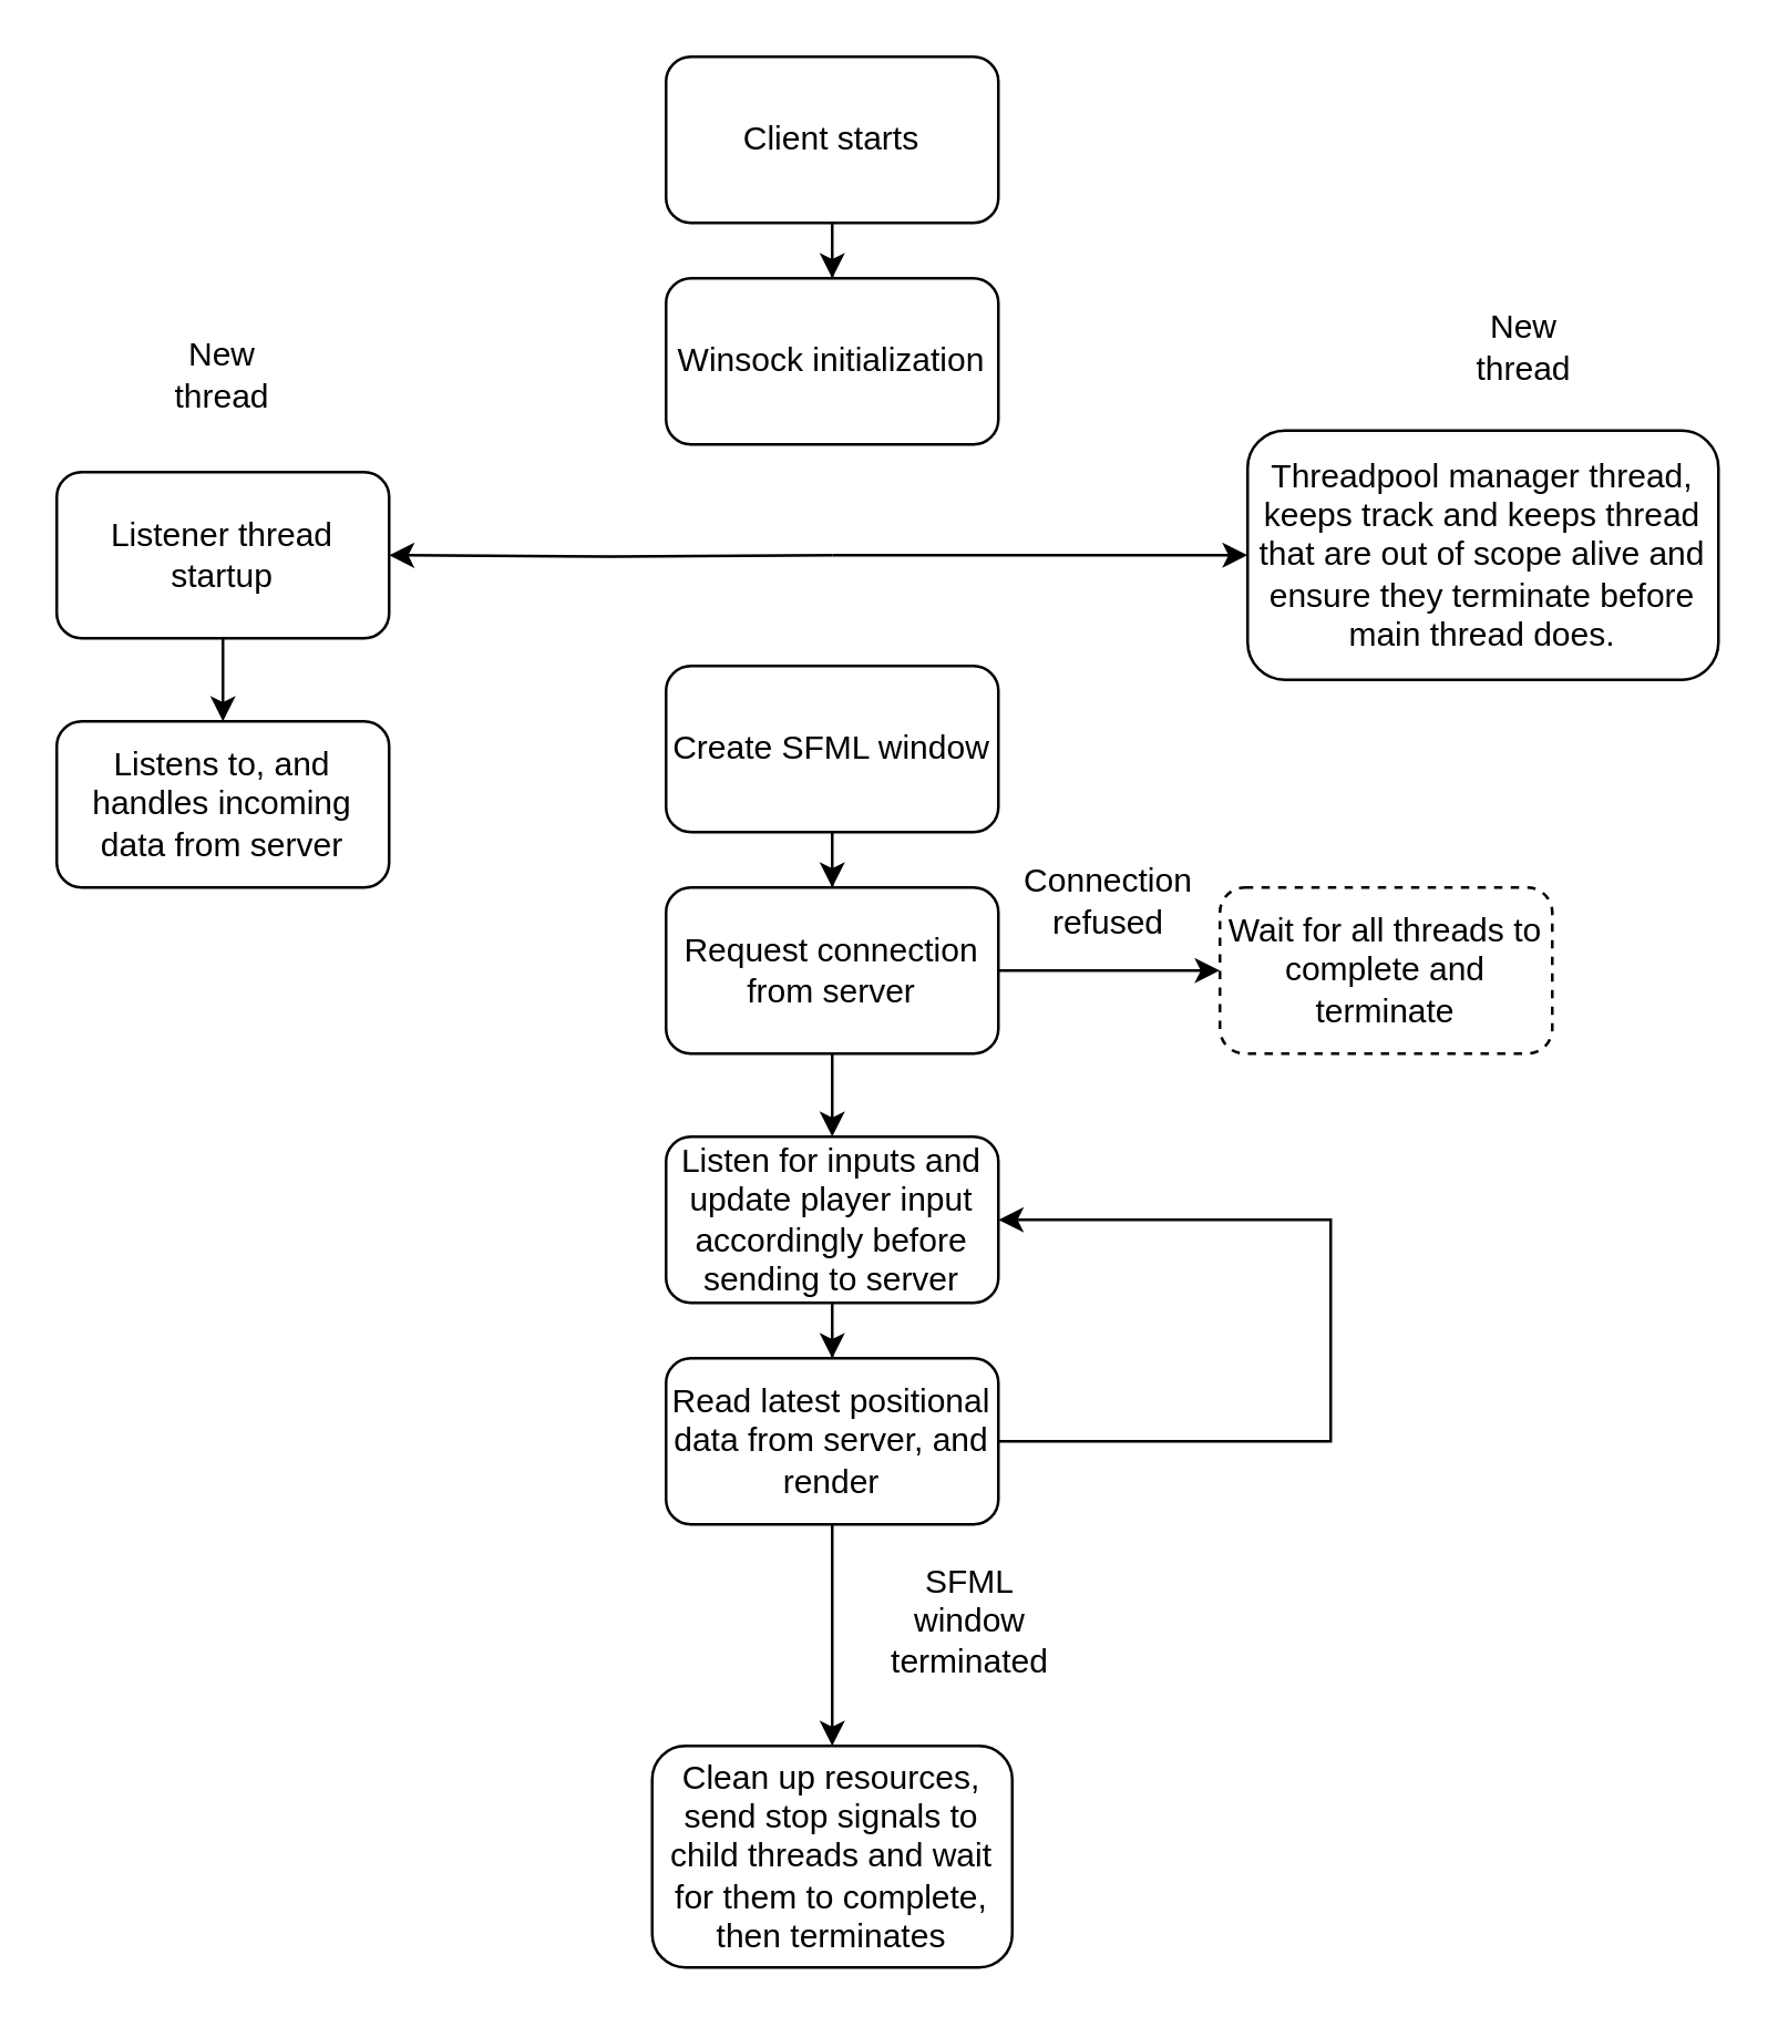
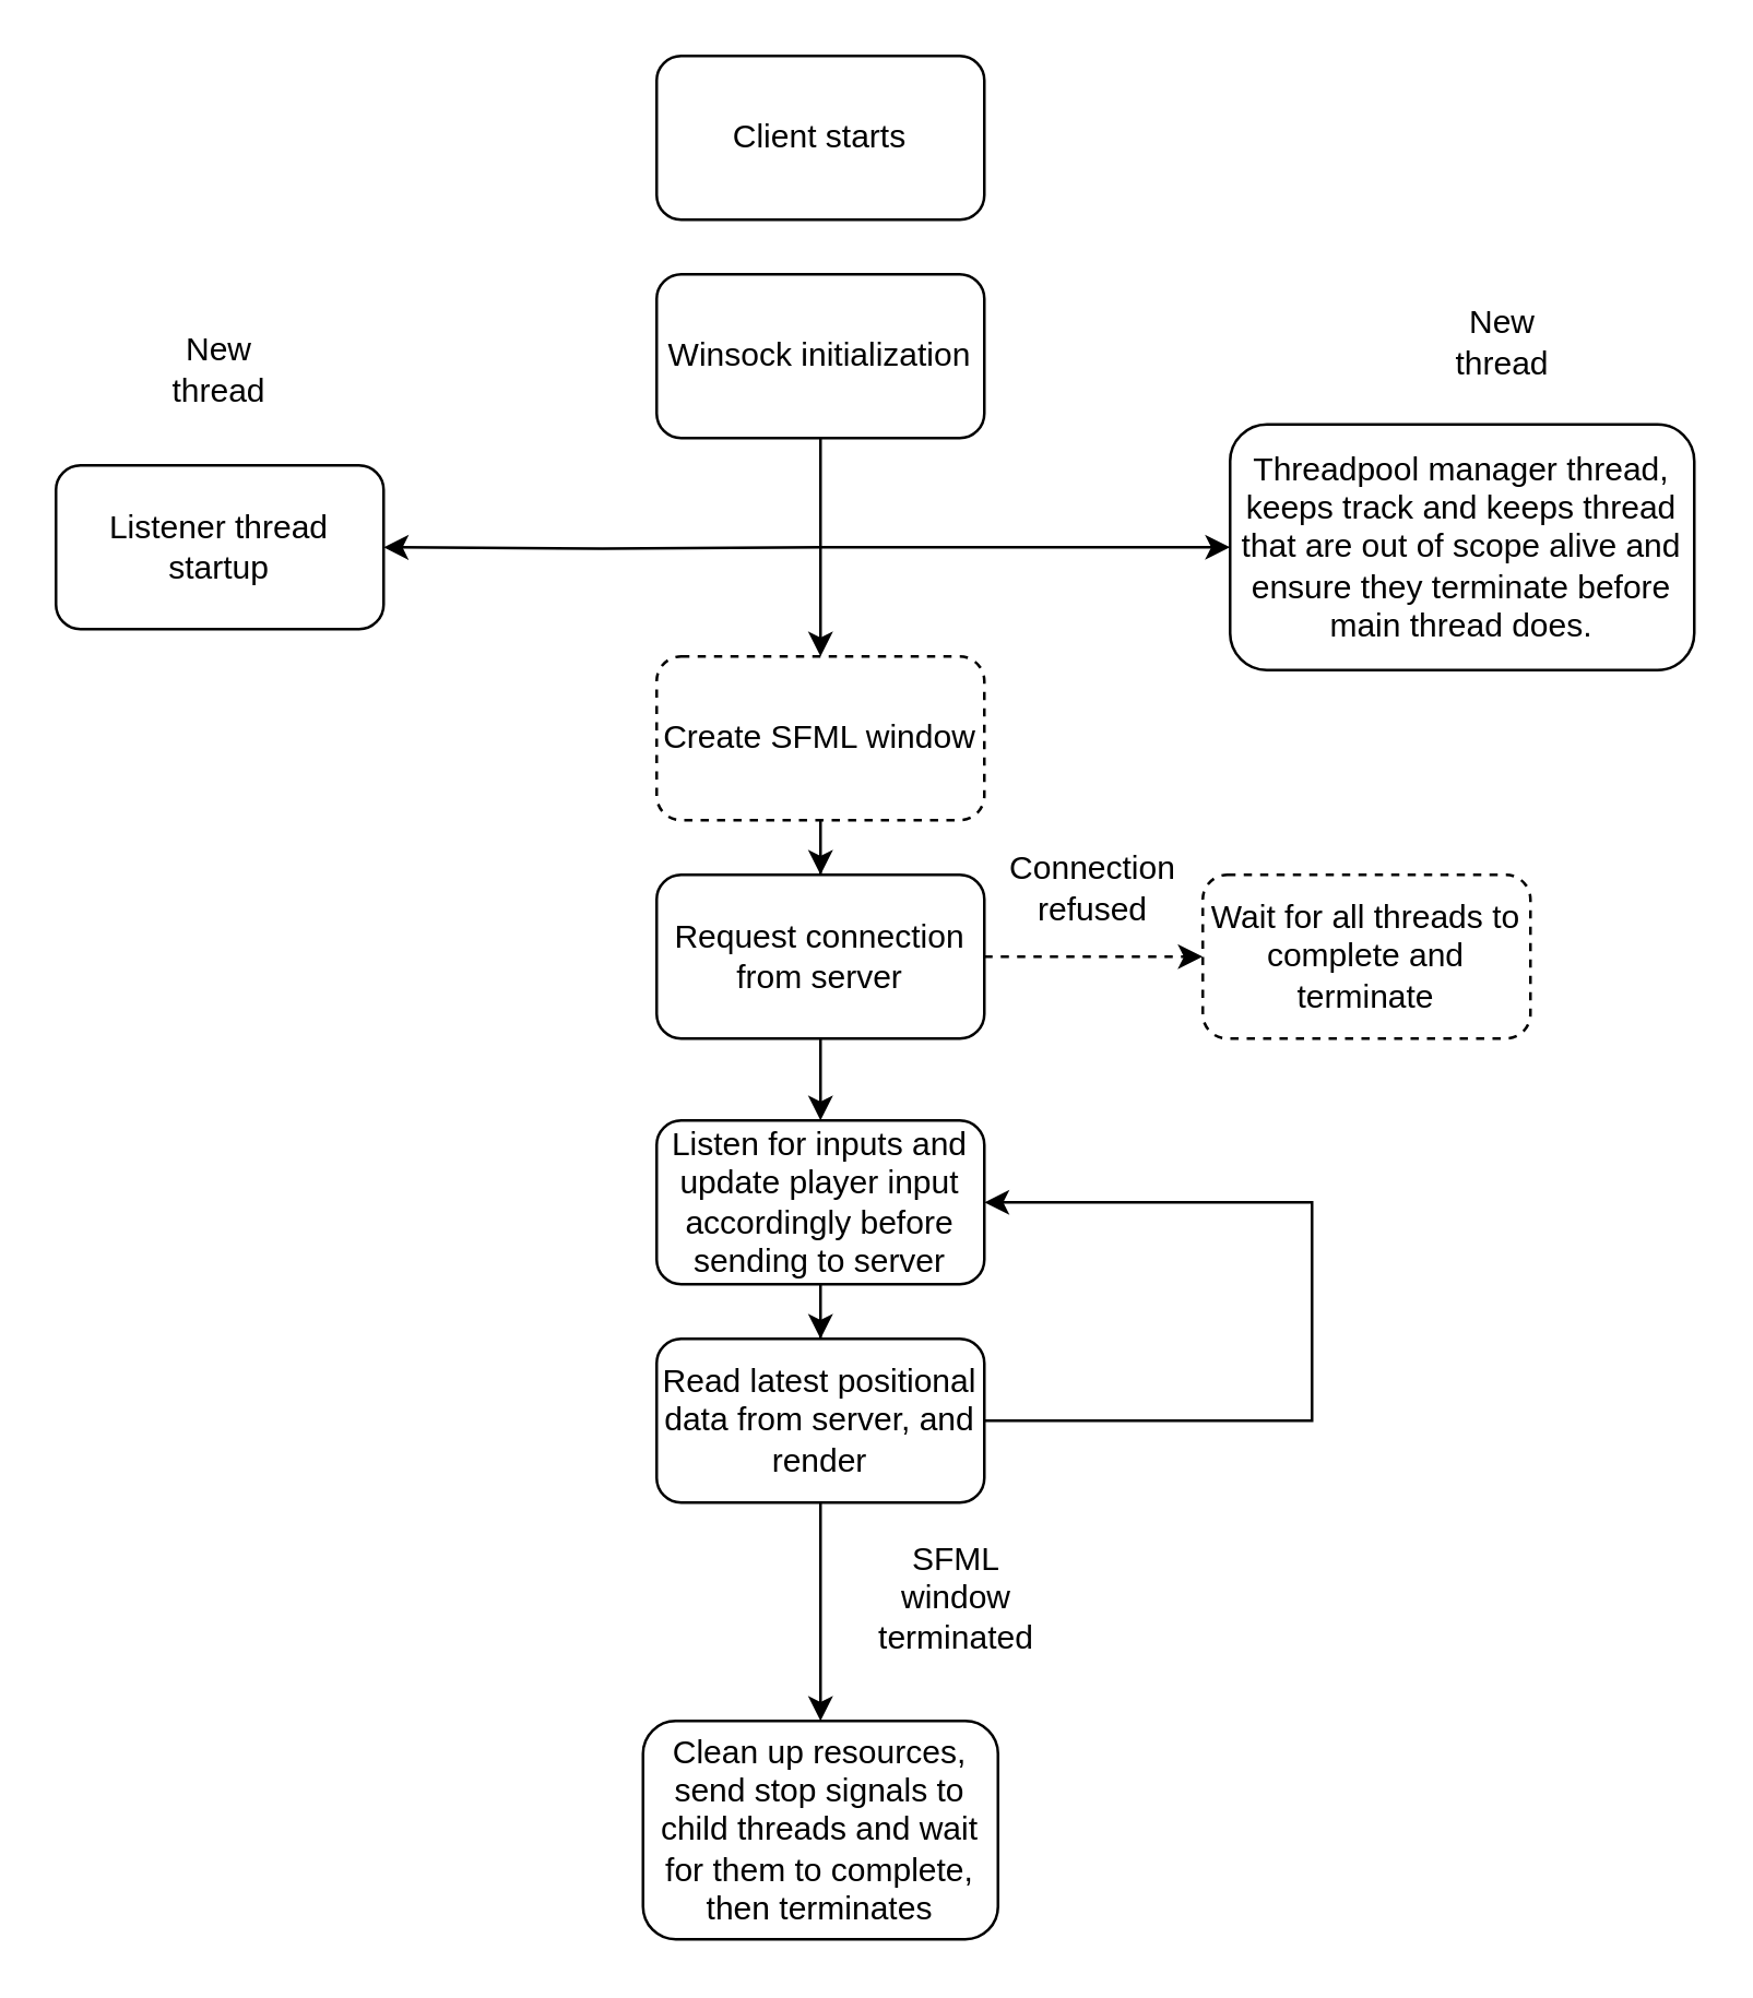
- <mxCell id="2" value="" style="edgeStyle=orthogonalEdgeStyle;rounded=0;orthogonalLoop=1;jettySize=auto;html=1;" edge="1" parent="1" source="3" target="6"><mxGeometry relative="1" as="geometry" /></mxCell>
+ <mxCell id="4" value="" style="edgeStyle=orthogonalEdgeStyle;rounded=0;orthogonalLoop=1;jettySize=auto;html=1;" edge="1" parent="1" source="6" target="11"><mxGeometry relative="1" as="geometry" /></mxCell>
- <mxCell id="7" value="" style="edgeStyle=orthogonalEdgeStyle;rounded=0;orthogonalLoop=1;jettySize=auto;html=1;" edge="1" parent="1" source="8" target="9"><mxGeometry relative="1" as="geometry" /></mxCell>
- <mxCell id="11" value="Create SFML window" style="whiteSpace=wrap;html=1;rounded=1;" vertex="1" parent="1"><mxGeometry x="240" y="240" width="120" height="60" as="geometry" /></mxCell>
+ <mxCell id="11" value="Create SFML window" style="whiteSpace=wrap;html=1;rounded=1;dashed=1;" vertex="1" parent="1"><mxGeometry x="240" y="240" width="120" height="60" as="geometry" /></mxCell>
- <mxCell id="9" value="Listens to, and handles incoming data from server" style="whiteSpace=wrap;html=1;rounded=1;" vertex="1" parent="1"><mxGeometry x="20" y="260" width="120" height="60" as="geometry" /></mxCell>
- <mxCell id="12" value="" style="edgeStyle=orthogonalEdgeStyle;rounded=0;orthogonalLoop=1;jettySize=auto;html=1;" edge="1" parent="1" source="14" target="16"><mxGeometry relative="1" as="geometry" /></mxCell>
+ <mxCell id="12" value="" style="edgeStyle=orthogonalEdgeStyle;rounded=0;orthogonalLoop=1;jettySize=auto;html=1;dashed=1;" edge="1" parent="1" source="14" target="16"><mxGeometry relative="1" as="geometry" /></mxCell>
